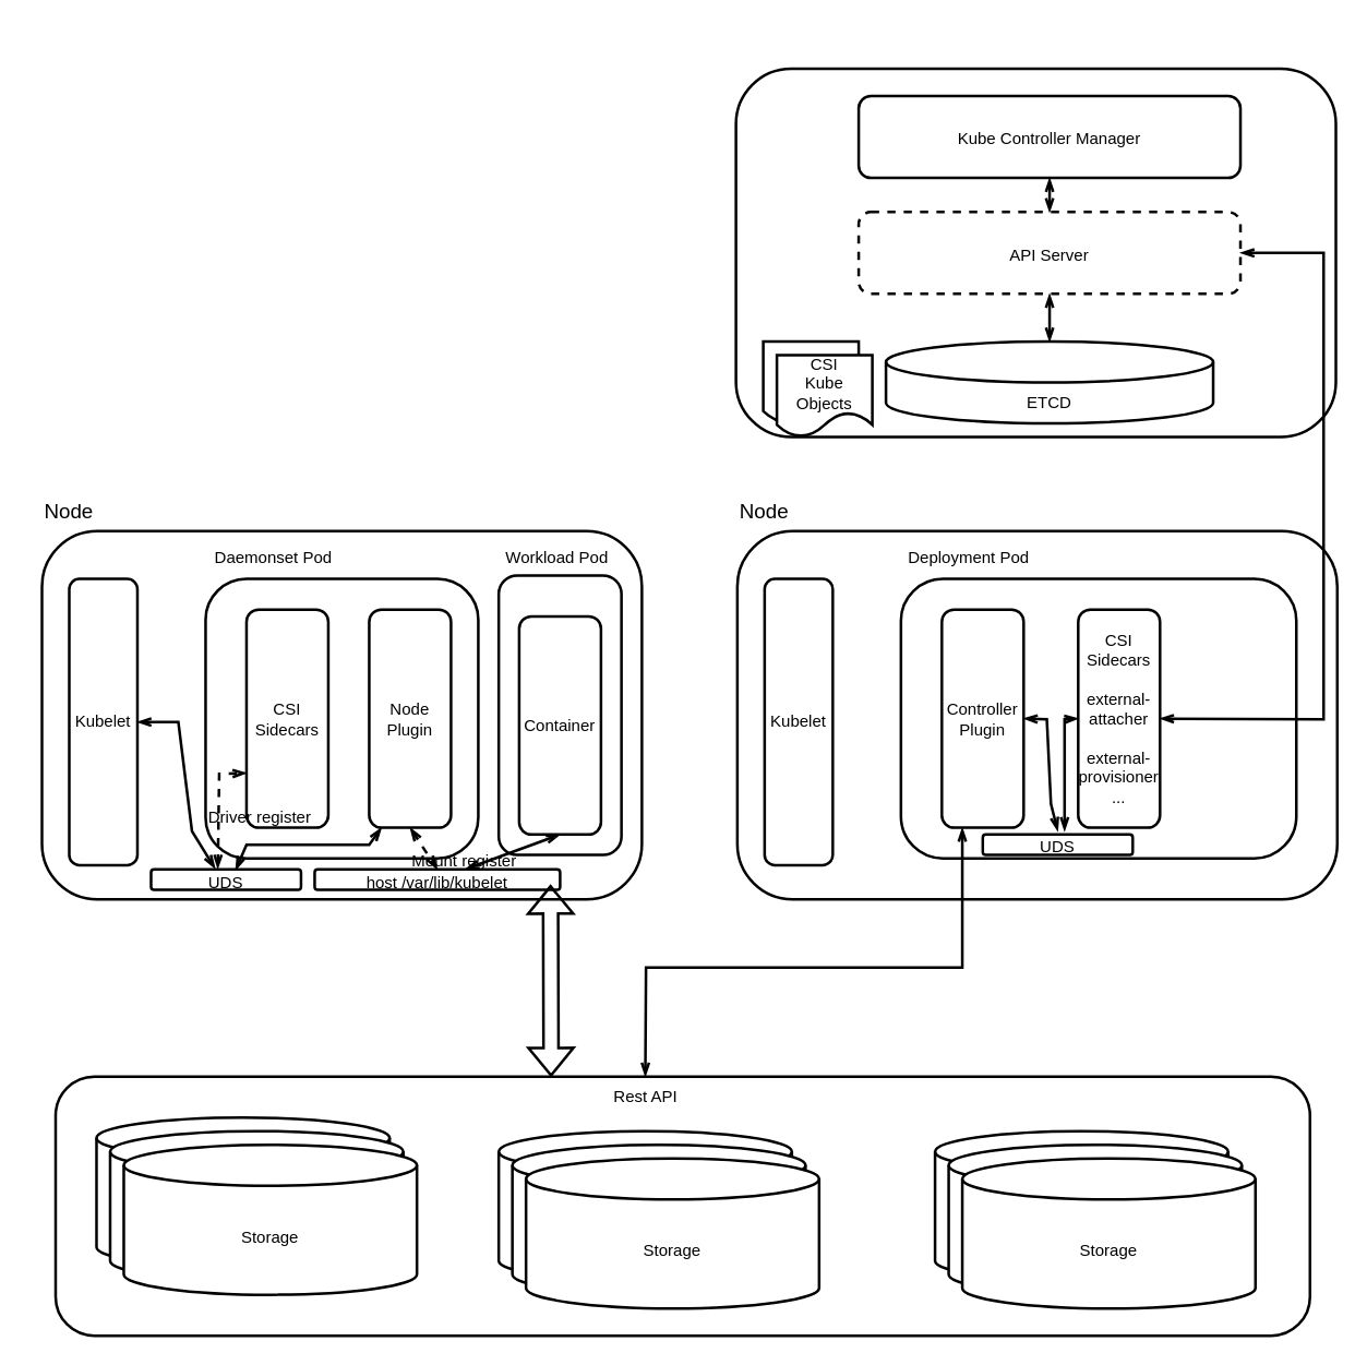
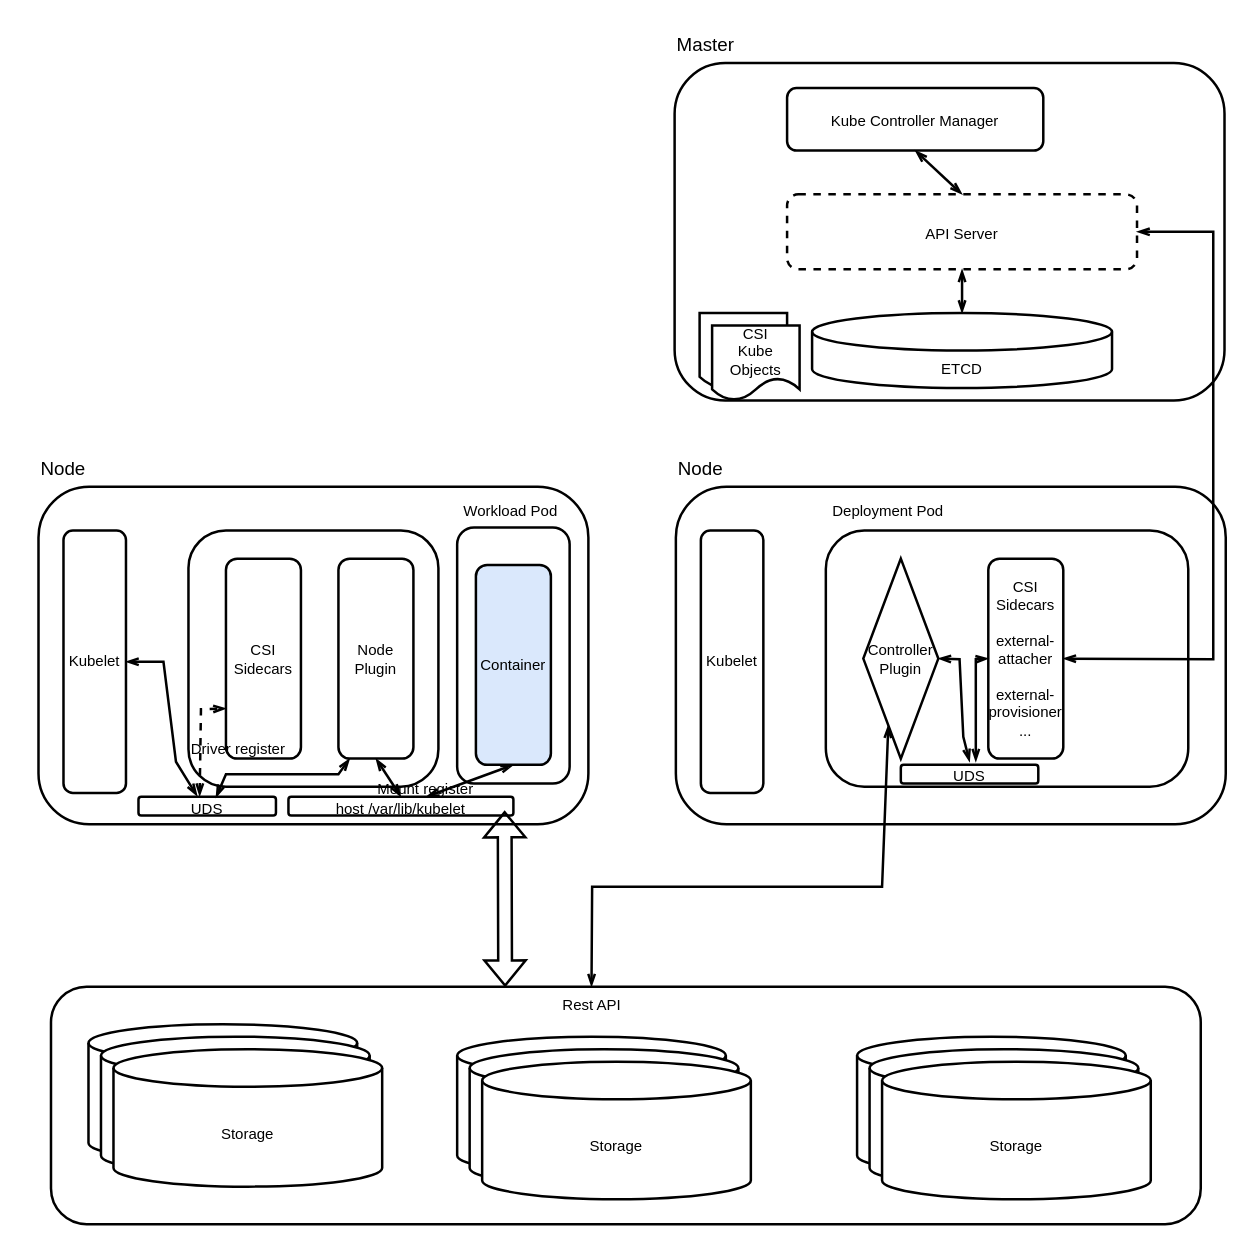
+ <mxCell id="18" value="&lt;font style=&quot;font-size: 15px;&quot;&gt;Master&lt;/font&gt;" style="text;html=1;align=center;verticalAlign=middle;whiteSpace=wrap;rounded=0;strokeWidth=2;" parent="1" vertex="1"><mxGeometry x="529" y="20" width="70" height="30" as="geometry" /></mxCell>
- <mxCell id="19" value="&lt;font style=&quot;font-size: 12px;&quot;&gt;Kube Controller Manager&lt;/font&gt;" style="rounded=1;whiteSpace=wrap;html=1;fontSize=15;strokeWidth=2;" parent="1" vertex="1"><mxGeometry x="629" y="70" width="280" height="60" as="geometry" /></mxCell>
+ <mxCell id="19" value="&lt;font style=&quot;font-size: 12px;&quot;&gt;Kube Controller Manager&lt;/font&gt;" style="rounded=1;whiteSpace=wrap;html=1;fontSize=15;strokeWidth=2;" parent="1" vertex="1"><mxGeometry x="629" y="70" width="205" height="50" as="geometry" /></mxCell>
- <mxCell id="8" value="Daemonset Pod" style="text;html=1;align=center;verticalAlign=middle;whiteSpace=wrap;rounded=0;strokeWidth=2;" parent="1" vertex="1"><mxGeometry x="130" y="394" width="140" height="30" as="geometry" /></mxCell>
- <mxCell id="13" value="Controller Plugin" style="rounded=1;whiteSpace=wrap;html=1;strokeWidth=2;" parent="1" vertex="1"><mxGeometry x="690" y="446.5" width="60" height="160" as="geometry" /></mxCell>
+ <mxCell id="13" value="Controller Plugin" style="rhombus;whiteSpace=wrap;html=1;strokeWidth=2;" parent="1" vertex="1"><mxGeometry x="690" y="446.5" width="60" height="160" as="geometry" /></mxCell>
- <mxCell id="47" value="Container" style="rounded=1;whiteSpace=wrap;html=1;strokeWidth=2;" parent="1" vertex="1"><mxGeometry x="380" y="451.5" width="60" height="160" as="geometry" /></mxCell>
+ <mxCell id="47" value="Container" style="rounded=1;whiteSpace=wrap;html=1;strokeWidth=2;fillColor=#dae8fc;" parent="1" vertex="1"><mxGeometry x="380" y="451.5" width="60" height="160" as="geometry" /></mxCell>
- <mxCell id="51" value="" style="endArrow=openThin;html=1;rounded=0;fontSize=15;exitX=0.5;exitY=1;exitDx=0;exitDy=0;startArrow=openThin;startFill=0;endFill=0;entryX=0.5;entryY=0;entryDx=0;entryDy=0;strokeWidth=2;dashed=1;" parent="1" source="6" target="22" edge="1"><mxGeometry width="50" height="50" relative="1" as="geometry"><mxPoint x="300" y="606.5" as="sourcePoint" /><mxPoint x="330" y="639" as="targetPoint" /></mxGeometry></mxCell>
+ <mxCell id="51" value="" style="endArrow=openThin;html=1;rounded=0;fontSize=15;exitX=0.5;exitY=1;exitDx=0;exitDy=0;startArrow=openThin;startFill=0;endFill=0;entryX=0.5;entryY=0;entryDx=0;entryDy=0;strokeWidth=2;" parent="1" source="6" target="22" edge="1"><mxGeometry width="50" height="50" relative="1" as="geometry"><mxPoint x="300" y="606.5" as="sourcePoint" /><mxPoint x="330" y="639" as="targetPoint" /></mxGeometry></mxCell>
